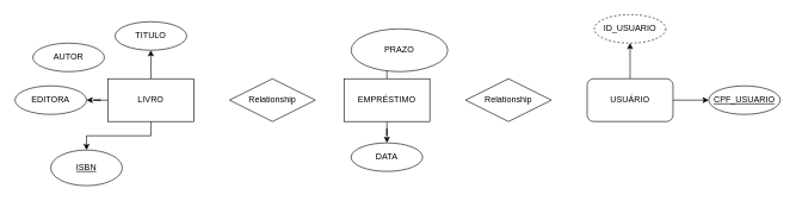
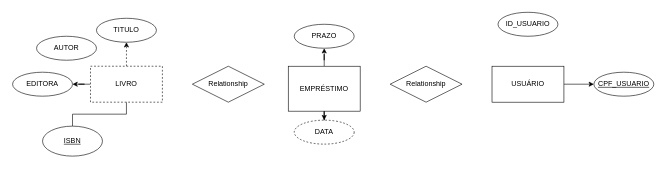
- <mxCell id="18" value="ID_USUARIO" style="ellipse;whiteSpace=wrap;html=1;align=center;dashed=1;" vertex="1" parent="1"><mxGeometry x="830" y="20" width="100" height="40" as="geometry" /></mxCell>
+ <mxCell id="18" value="ID_USUARIO" style="ellipse;whiteSpace=wrap;html=1;align=center;" vertex="1" parent="1"><mxGeometry x="830" y="20" width="100" height="40" as="geometry" /></mxCell>
- <mxCell id="6" value="" style="edgeStyle=orthogonalEdgeStyle;rounded=0;orthogonalLoop=1;jettySize=auto;html=1;" edge="1" parent="1" source="8" target="18"><mxGeometry relative="1" as="geometry" /></mxCell>
- <mxCell id="16" value="PRAZO" style="ellipse;whiteSpace=wrap;html=1;align=center;" vertex="1" parent="1"><mxGeometry x="490" y="40" width="135" height="60" as="geometry" /></mxCell>
+ <mxCell id="16" value="PRAZO" style="ellipse;whiteSpace=wrap;html=1;align=center;" vertex="1" parent="1"><mxGeometry x="490" y="40" width="100" height="40" as="geometry" /></mxCell>
- <mxCell id="13" value="AUTOR" style="ellipse;whiteSpace=wrap;html=1;align=center;" vertex="1" parent="1"><mxGeometry x="45" y="60" width="100" height="40" as="geometry" /></mxCell>
+ <mxCell id="13" value="AUTOR" style="ellipse;whiteSpace=wrap;html=1;align=center;" vertex="1" parent="1"><mxGeometry x="60" y="60" width="100" height="40" as="geometry" /></mxCell>
- <mxCell id="4" value="" style="edgeStyle=orthogonalEdgeStyle;rounded=0;orthogonalLoop=1;jettySize=auto;html=1;" edge="1" parent="1" source="5" target="14"><mxGeometry relative="1" as="geometry" /></mxCell>
+ <mxCell id="4" value="" style="edgeStyle=orthogonalEdgeStyle;rounded=0;orthogonalLoop=1;jettySize=auto;html=1;dashed=1;" edge="1" parent="1" source="5" target="14"><mxGeometry relative="1" as="geometry" /></mxCell>
- <mxCell id="5" value="LIVRO" style="rounded=0;whiteSpace=wrap;html=1;" vertex="1" parent="1"><mxGeometry x="150" y="110" width="120" height="60" as="geometry" /></mxCell>
+ <mxCell id="5" value="LIVRO" style="rounded=0;whiteSpace=wrap;html=1;dashed=1;" vertex="1" parent="1"><mxGeometry x="150" y="110" width="120" height="60" as="geometry" /></mxCell>
- <mxCell id="11" value="EMPRÉSTIMO" style="rounded=0;whiteSpace=wrap;html=1;" vertex="1" parent="1"><mxGeometry x="480" y="110" width="120" height="60" as="geometry" /></mxCell>
+ <mxCell id="11" value="EMPRÉSTIMO" style="rounded=0;whiteSpace=wrap;html=1;" vertex="1" parent="1"><mxGeometry x="480" y="110" width="120" height="75" as="geometry" /></mxCell>
- <mxCell id="8" value="USUÁRIO" style="whiteSpace=wrap;html=1;rounded=1;" vertex="1" parent="1"><mxGeometry x="820" y="110" width="120" height="60" as="geometry" /></mxCell>
+ <mxCell id="8" value="USUÁRIO" style="rounded=0;whiteSpace=wrap;html=1;" vertex="1" parent="1"><mxGeometry x="820" y="110" width="120" height="60" as="geometry" /></mxCell>
- <mxCell id="2" value="" style="edgeStyle=orthogonalEdgeStyle;rounded=0;orthogonalLoop=1;jettySize=auto;html=1;" edge="1" parent="1" source="5" target="12"><mxGeometry relative="1" as="geometry" /></mxCell>
+ <mxCell id="2" value="" style="edgeStyle=orthogonalEdgeStyle;rounded=0;orthogonalLoop=1;jettySize=auto;html=1;endArrow=none;" edge="1" parent="1" source="5" target="12"><mxGeometry relative="1" as="geometry" /></mxCell>
- <mxCell id="17" value="DATA" style="ellipse;whiteSpace=wrap;html=1;align=center;" vertex="1" parent="1"><mxGeometry x="490" y="200" width="100" height="40" as="geometry" /></mxCell>
+ <mxCell id="17" value="DATA" style="ellipse;whiteSpace=wrap;html=1;align=center;dashed=1;" vertex="1" parent="1"><mxGeometry x="490" y="200" width="100" height="40" as="geometry" /></mxCell>
